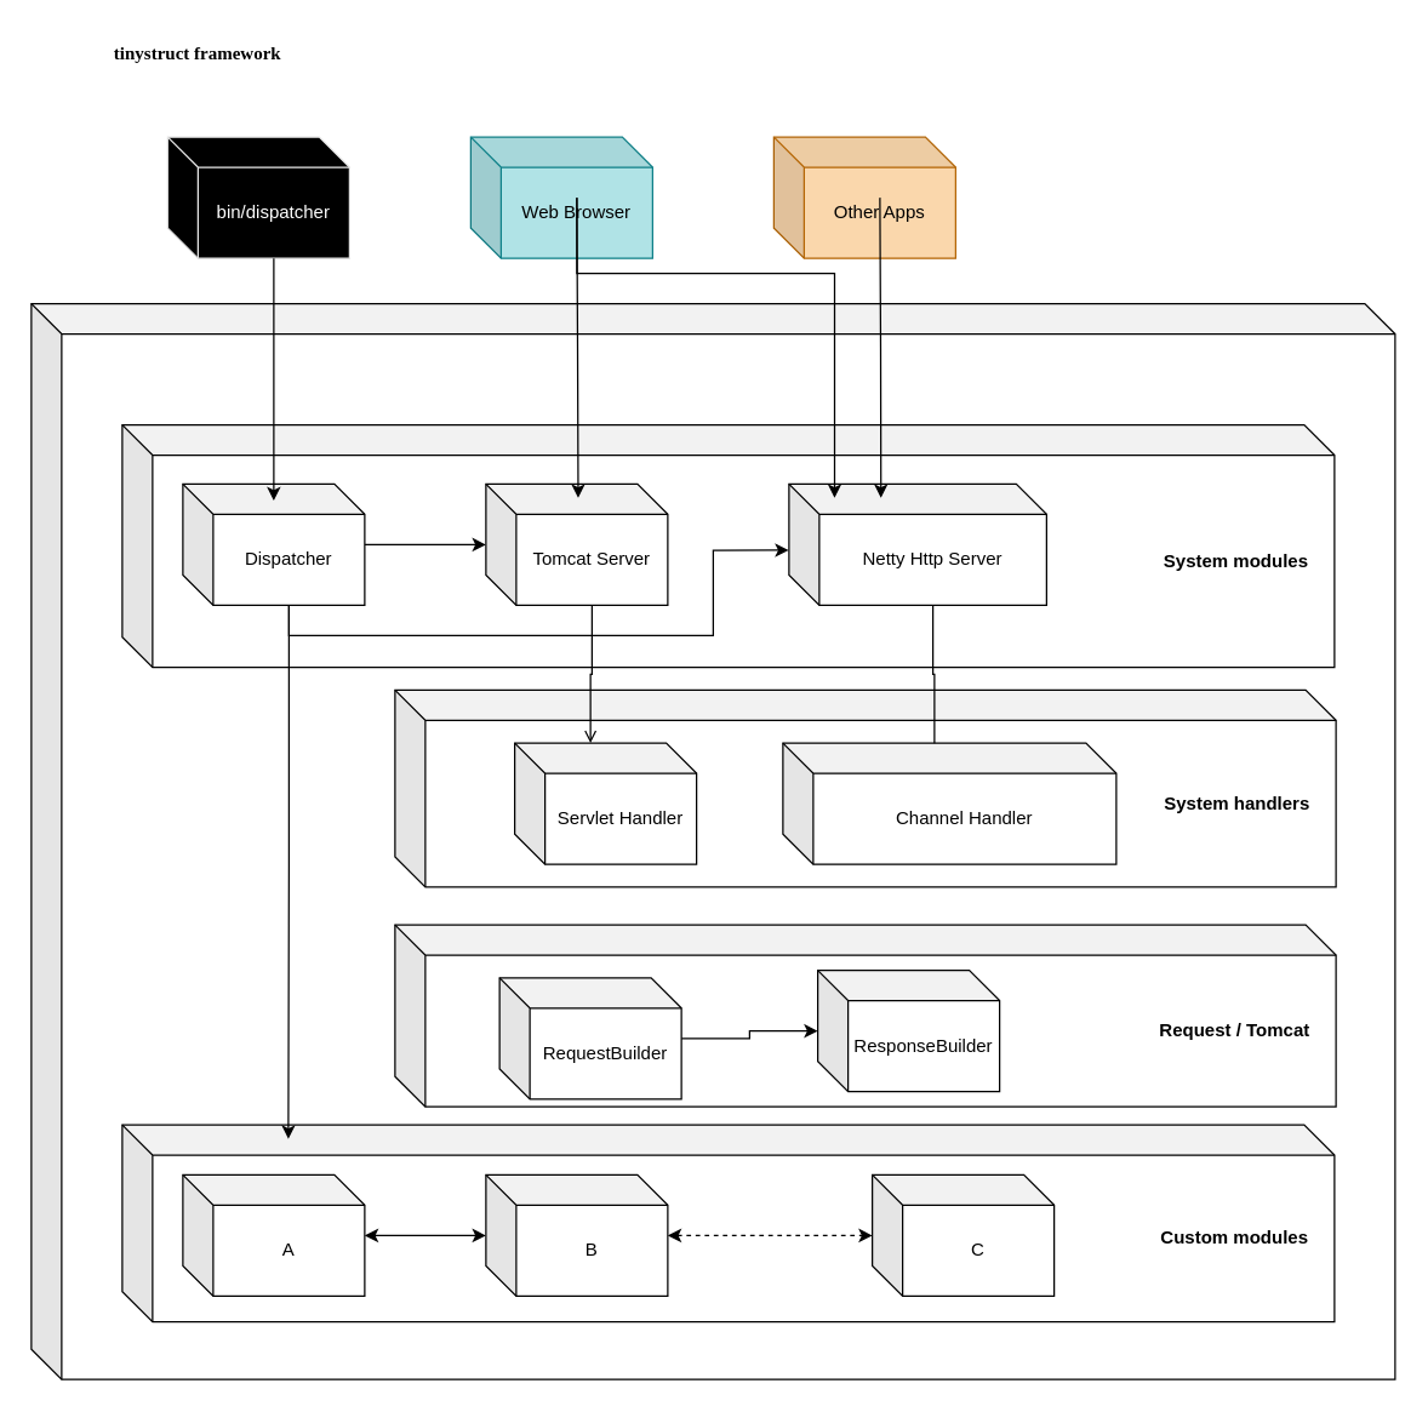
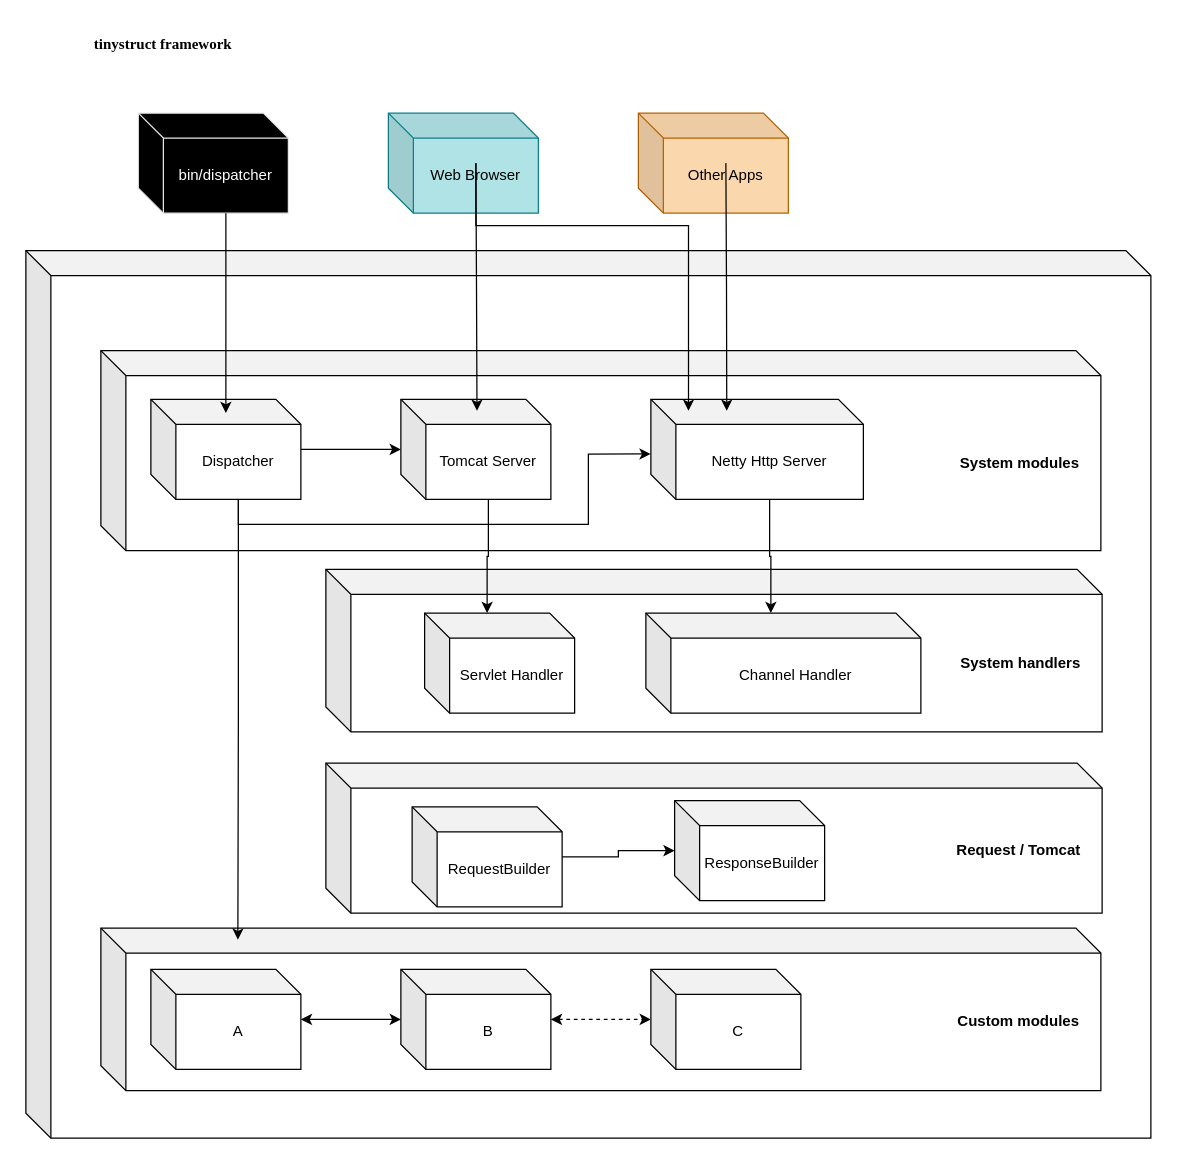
- <mxCell id="28" style="edgeStyle=orthogonalEdgeStyle;rounded=0;orthogonalLoop=1;jettySize=auto;html=1;exitX=0;exitY=0;exitDx=70;exitDy=80;exitPerimeter=0;entryX=0;entryY=0;entryDx=50;entryDy=0;entryPerimeter=0;endArrow=open;" edge="1" parent="1" source="13" target="25"><mxGeometry relative="1" as="geometry" /></mxCell>
+ <mxCell id="28" style="edgeStyle=orthogonalEdgeStyle;rounded=0;orthogonalLoop=1;jettySize=auto;html=1;exitX=0;exitY=0;exitDx=70;exitDy=80;exitPerimeter=0;entryX=0;entryY=0;entryDx=50;entryDy=0;entryPerimeter=0;" edge="1" parent="1" source="13" target="25"><mxGeometry relative="1" as="geometry" /></mxCell>
- <mxCell id="27" style="edgeStyle=orthogonalEdgeStyle;rounded=0;orthogonalLoop=1;jettySize=auto;html=1;exitX=0;exitY=0;exitDx=95;exitDy=80;exitPerimeter=0;entryX=0;entryY=0;entryDx=100;entryDy=0;entryPerimeter=0;endArrow=none;" edge="1" parent="1" source="14" target="26"><mxGeometry relative="1" as="geometry" /></mxCell>
+ <mxCell id="27" style="edgeStyle=orthogonalEdgeStyle;rounded=0;orthogonalLoop=1;jettySize=auto;html=1;exitX=0;exitY=0;exitDx=95;exitDy=80;exitPerimeter=0;entryX=0;entryY=0;entryDx=100;entryDy=0;entryPerimeter=0;" edge="1" parent="1" source="14" target="26"><mxGeometry relative="1" as="geometry" /></mxCell>
- <mxCell id="12" value="C" style="shape=cube;whiteSpace=wrap;html=1;boundedLbl=1;backgroundOutline=1;darkOpacity=0.05;darkOpacity2=0.1;" vertex="1" parent="1"><mxGeometry x="575" y="775" width="120" height="80" as="geometry" /></mxCell>
+ <mxCell id="12" value="C" style="shape=cube;whiteSpace=wrap;html=1;boundedLbl=1;backgroundOutline=1;darkOpacity=0.05;darkOpacity2=0.1;" vertex="1" parent="1"><mxGeometry x="520" y="775" width="120" height="80" as="geometry" /></mxCell>
